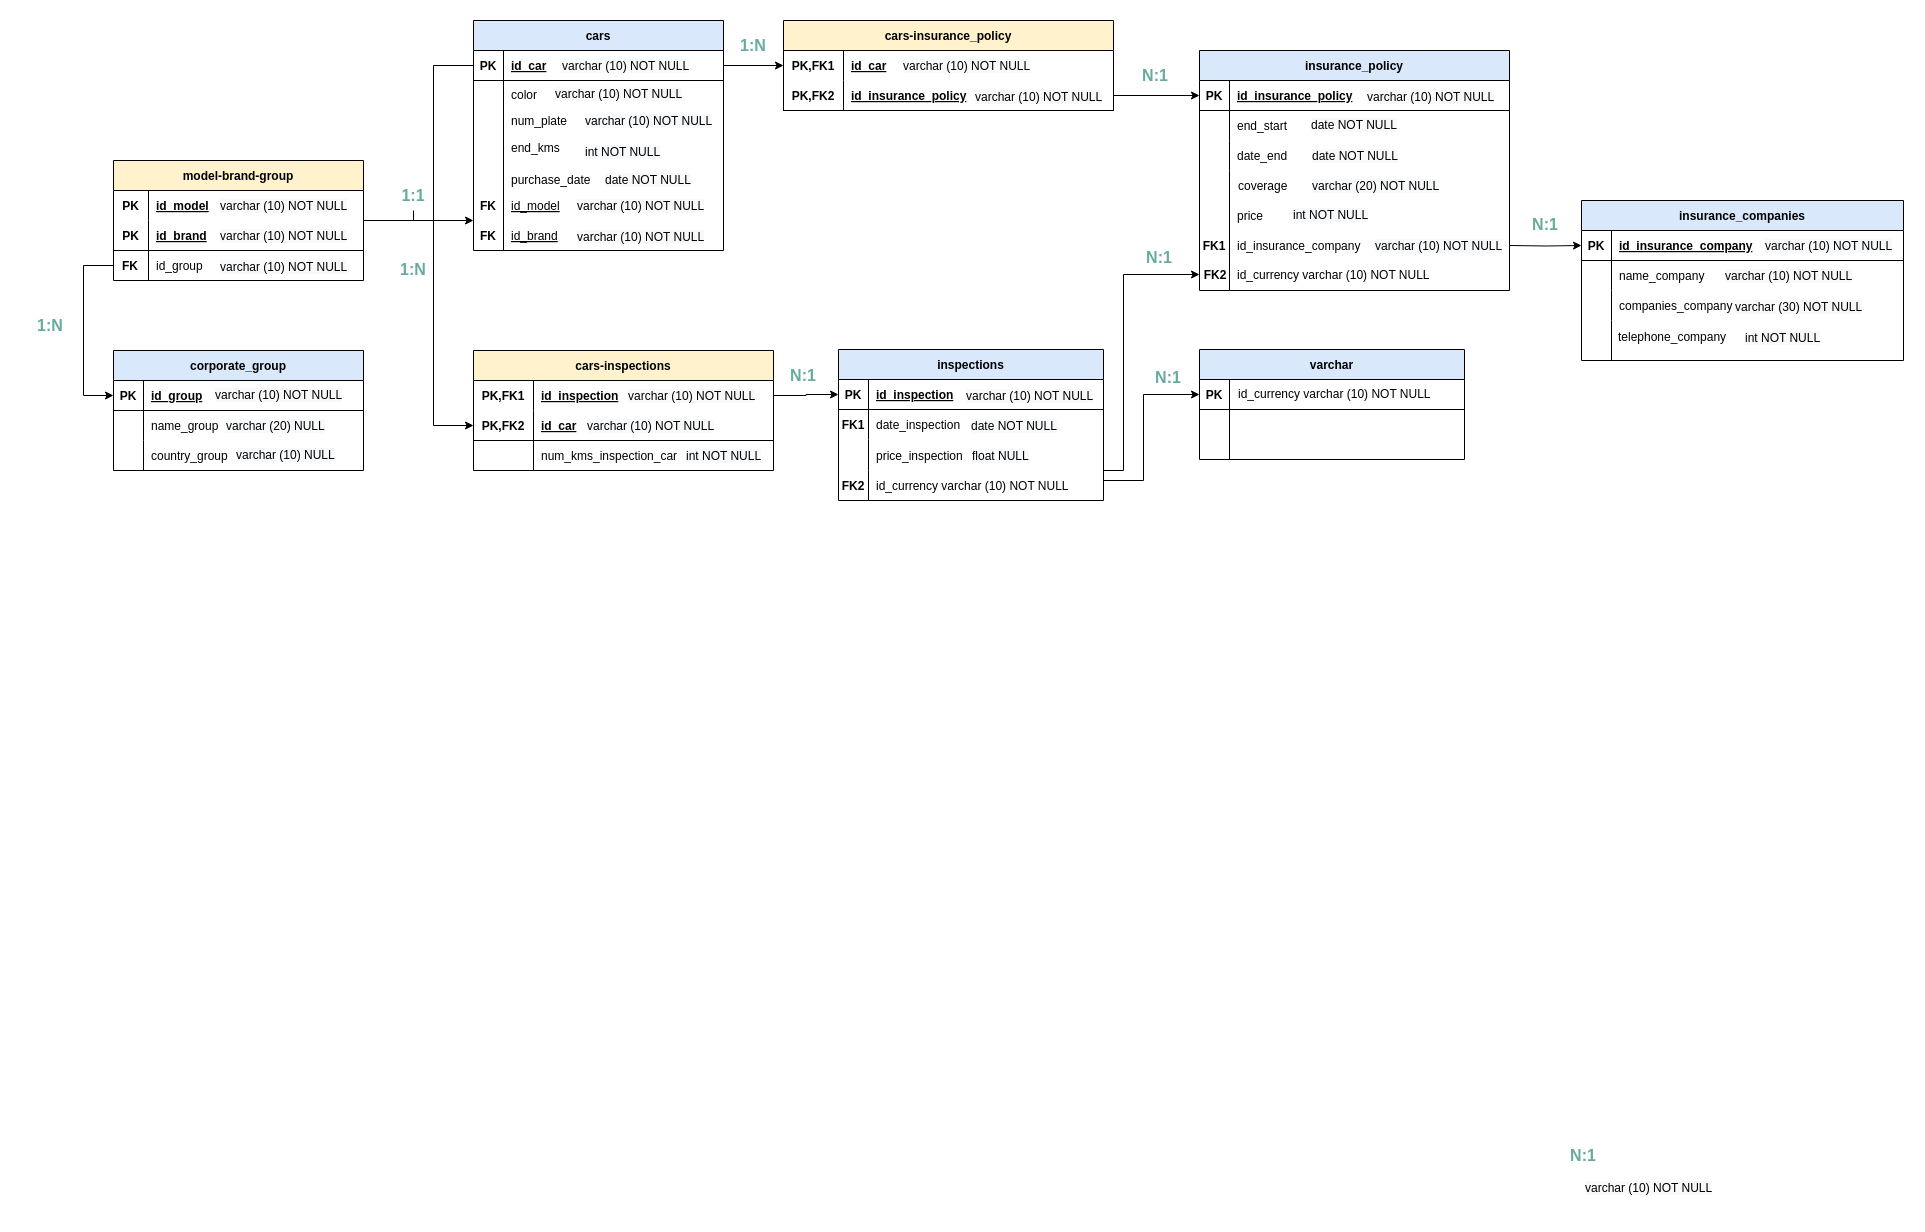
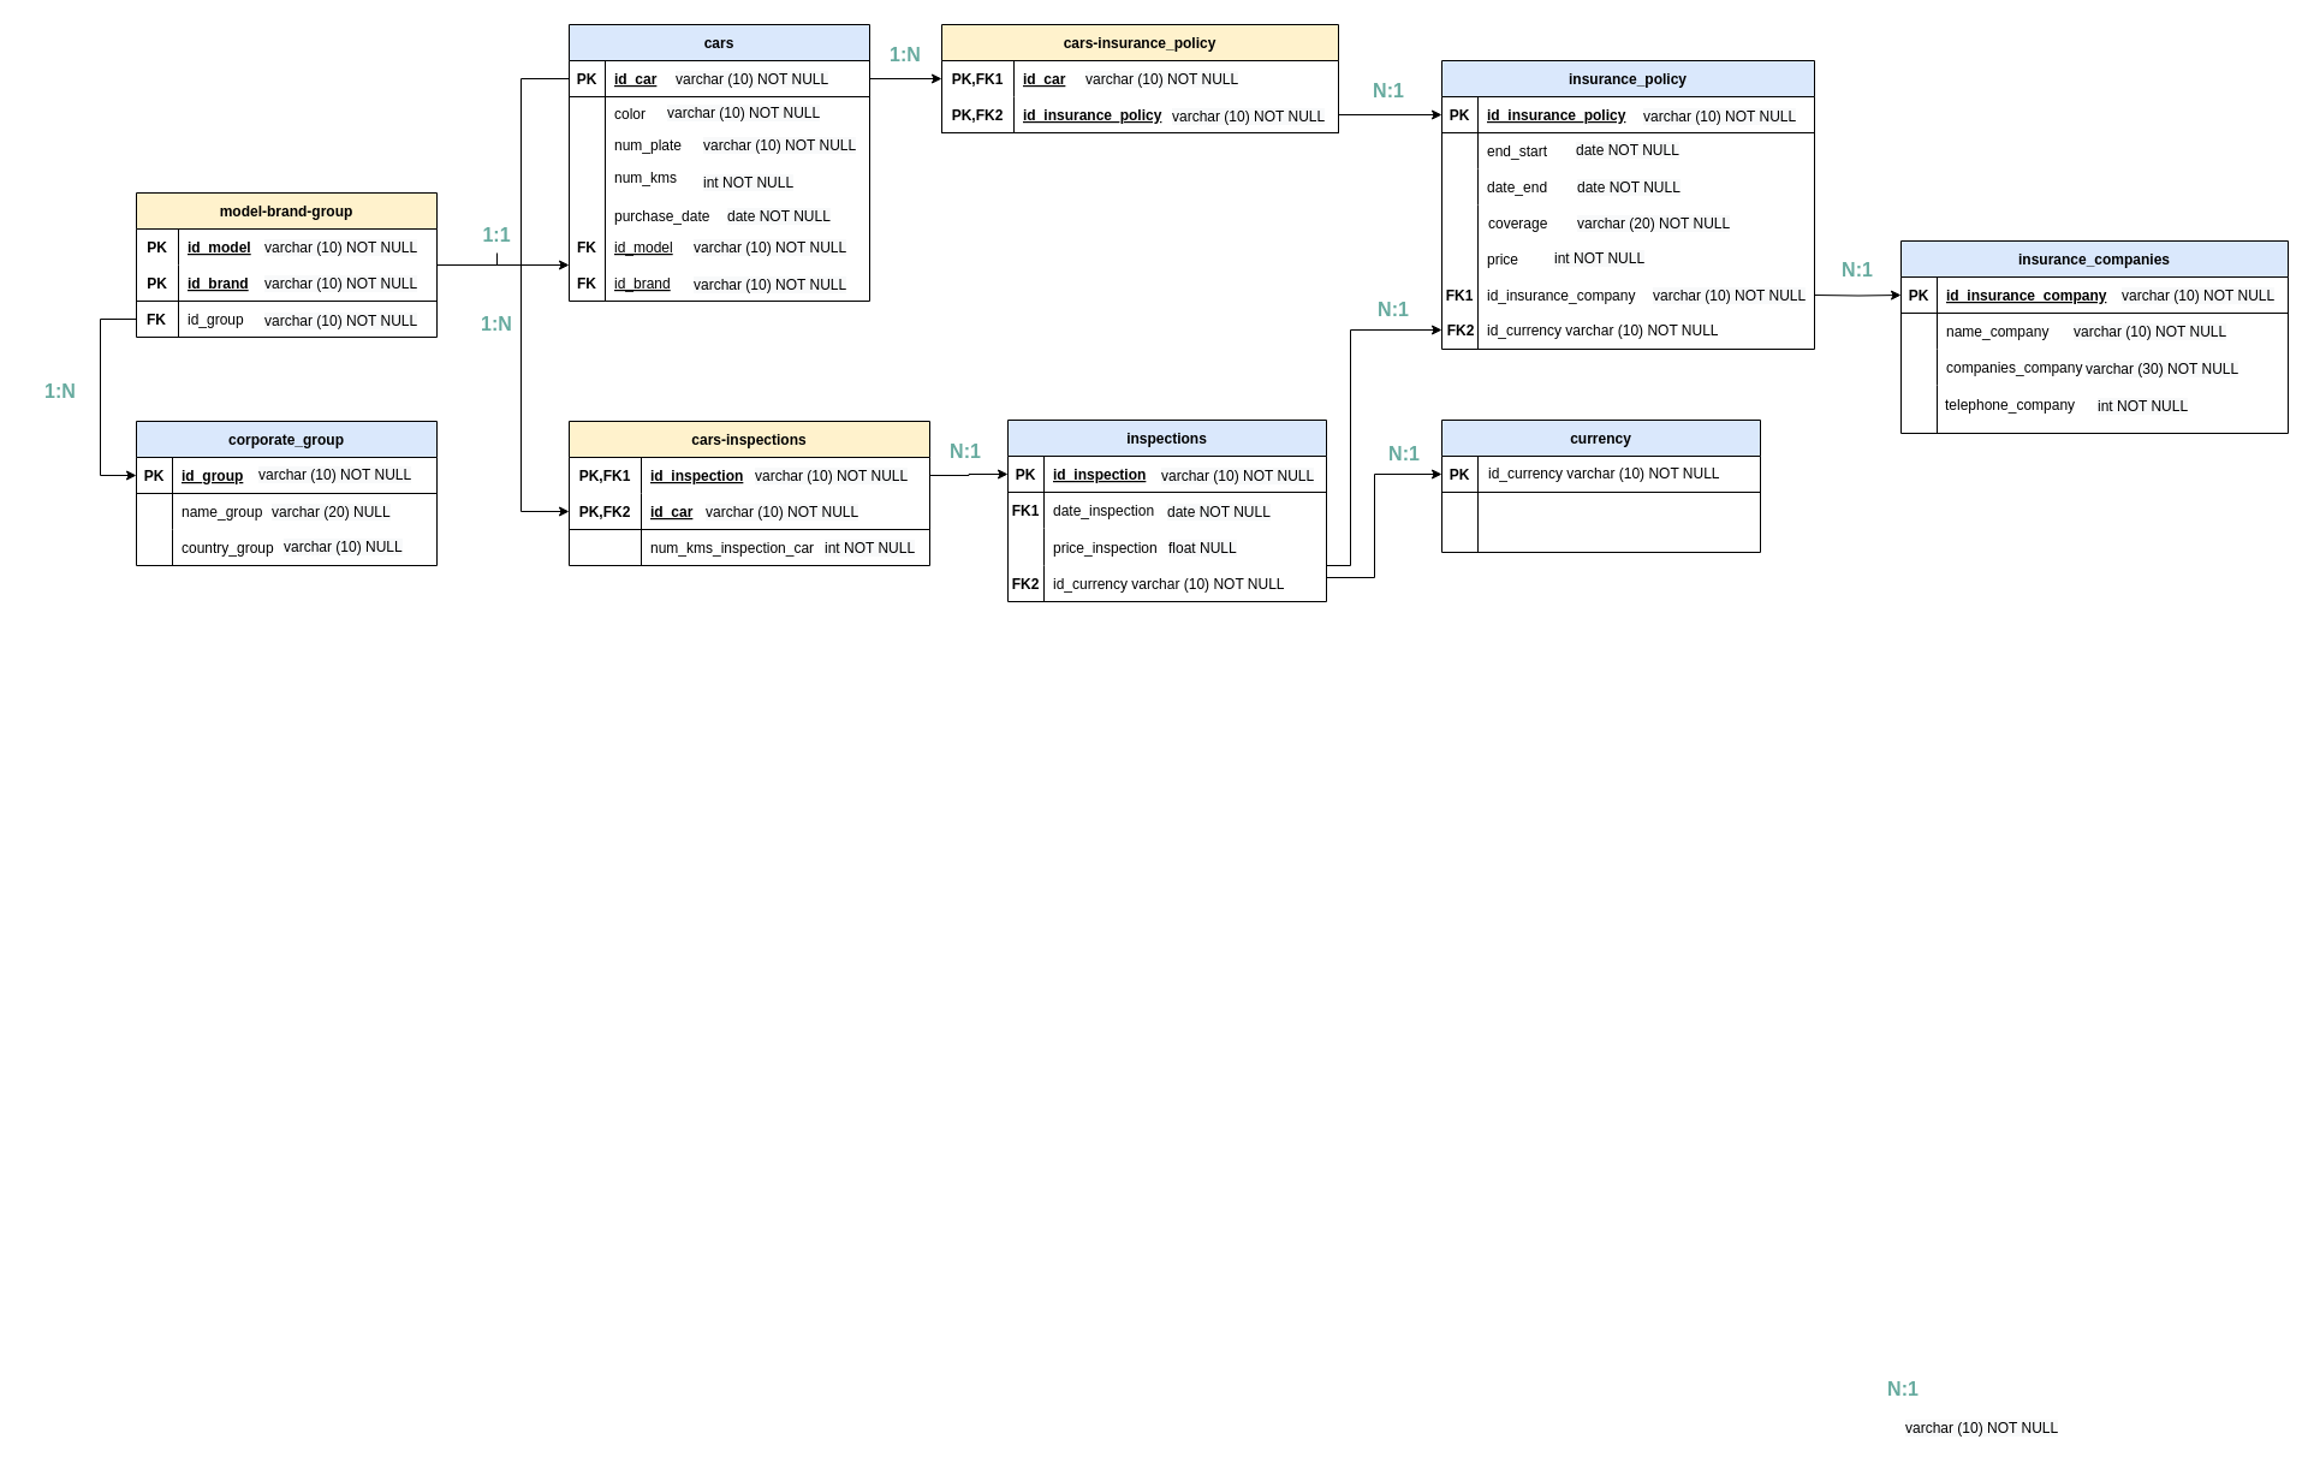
- <mxCell id="56" value="end_kms" style="shape=partialRectangle;overflow=hidden;connectable=0;fillColor=none;top=0;left=0;bottom=0;right=0;align=left;spacingLeft=6;strokeColor=#000000;" parent="55" vertex="1"><mxGeometry x="30" width="220" height="30" as="geometry"><mxRectangle width="220" height="30" as="alternateBounds" /></mxGeometry></mxCell>
+ <mxCell id="56" value="num_kms" style="shape=partialRectangle;overflow=hidden;connectable=0;fillColor=none;top=0;left=0;bottom=0;right=0;align=left;spacingLeft=6;strokeColor=#000000;" parent="55" vertex="1"><mxGeometry x="30" width="220" height="30" as="geometry"><mxRectangle width="220" height="30" as="alternateBounds" /></mxGeometry></mxCell>
- <mxCell id="169" value="varchar" style="shape=table;startSize=30;container=1;collapsible=1;childLayout=tableLayout;fixedRows=1;rowLines=0;fontStyle=1;align=center;resizeLast=1;fillColor=#dae8fc;strokeColor=#000000;" vertex="1" parent="1"><mxGeometry x="1199" y="349" width="265" height="110" as="geometry" /></mxCell>
+ <mxCell id="169" value="currency" style="shape=table;startSize=30;container=1;collapsible=1;childLayout=tableLayout;fixedRows=1;rowLines=0;fontStyle=1;align=center;resizeLast=1;fillColor=#dae8fc;strokeColor=#000000;" vertex="1" parent="1"><mxGeometry x="1199" y="349" width="265" height="110" as="geometry" /></mxCell>
